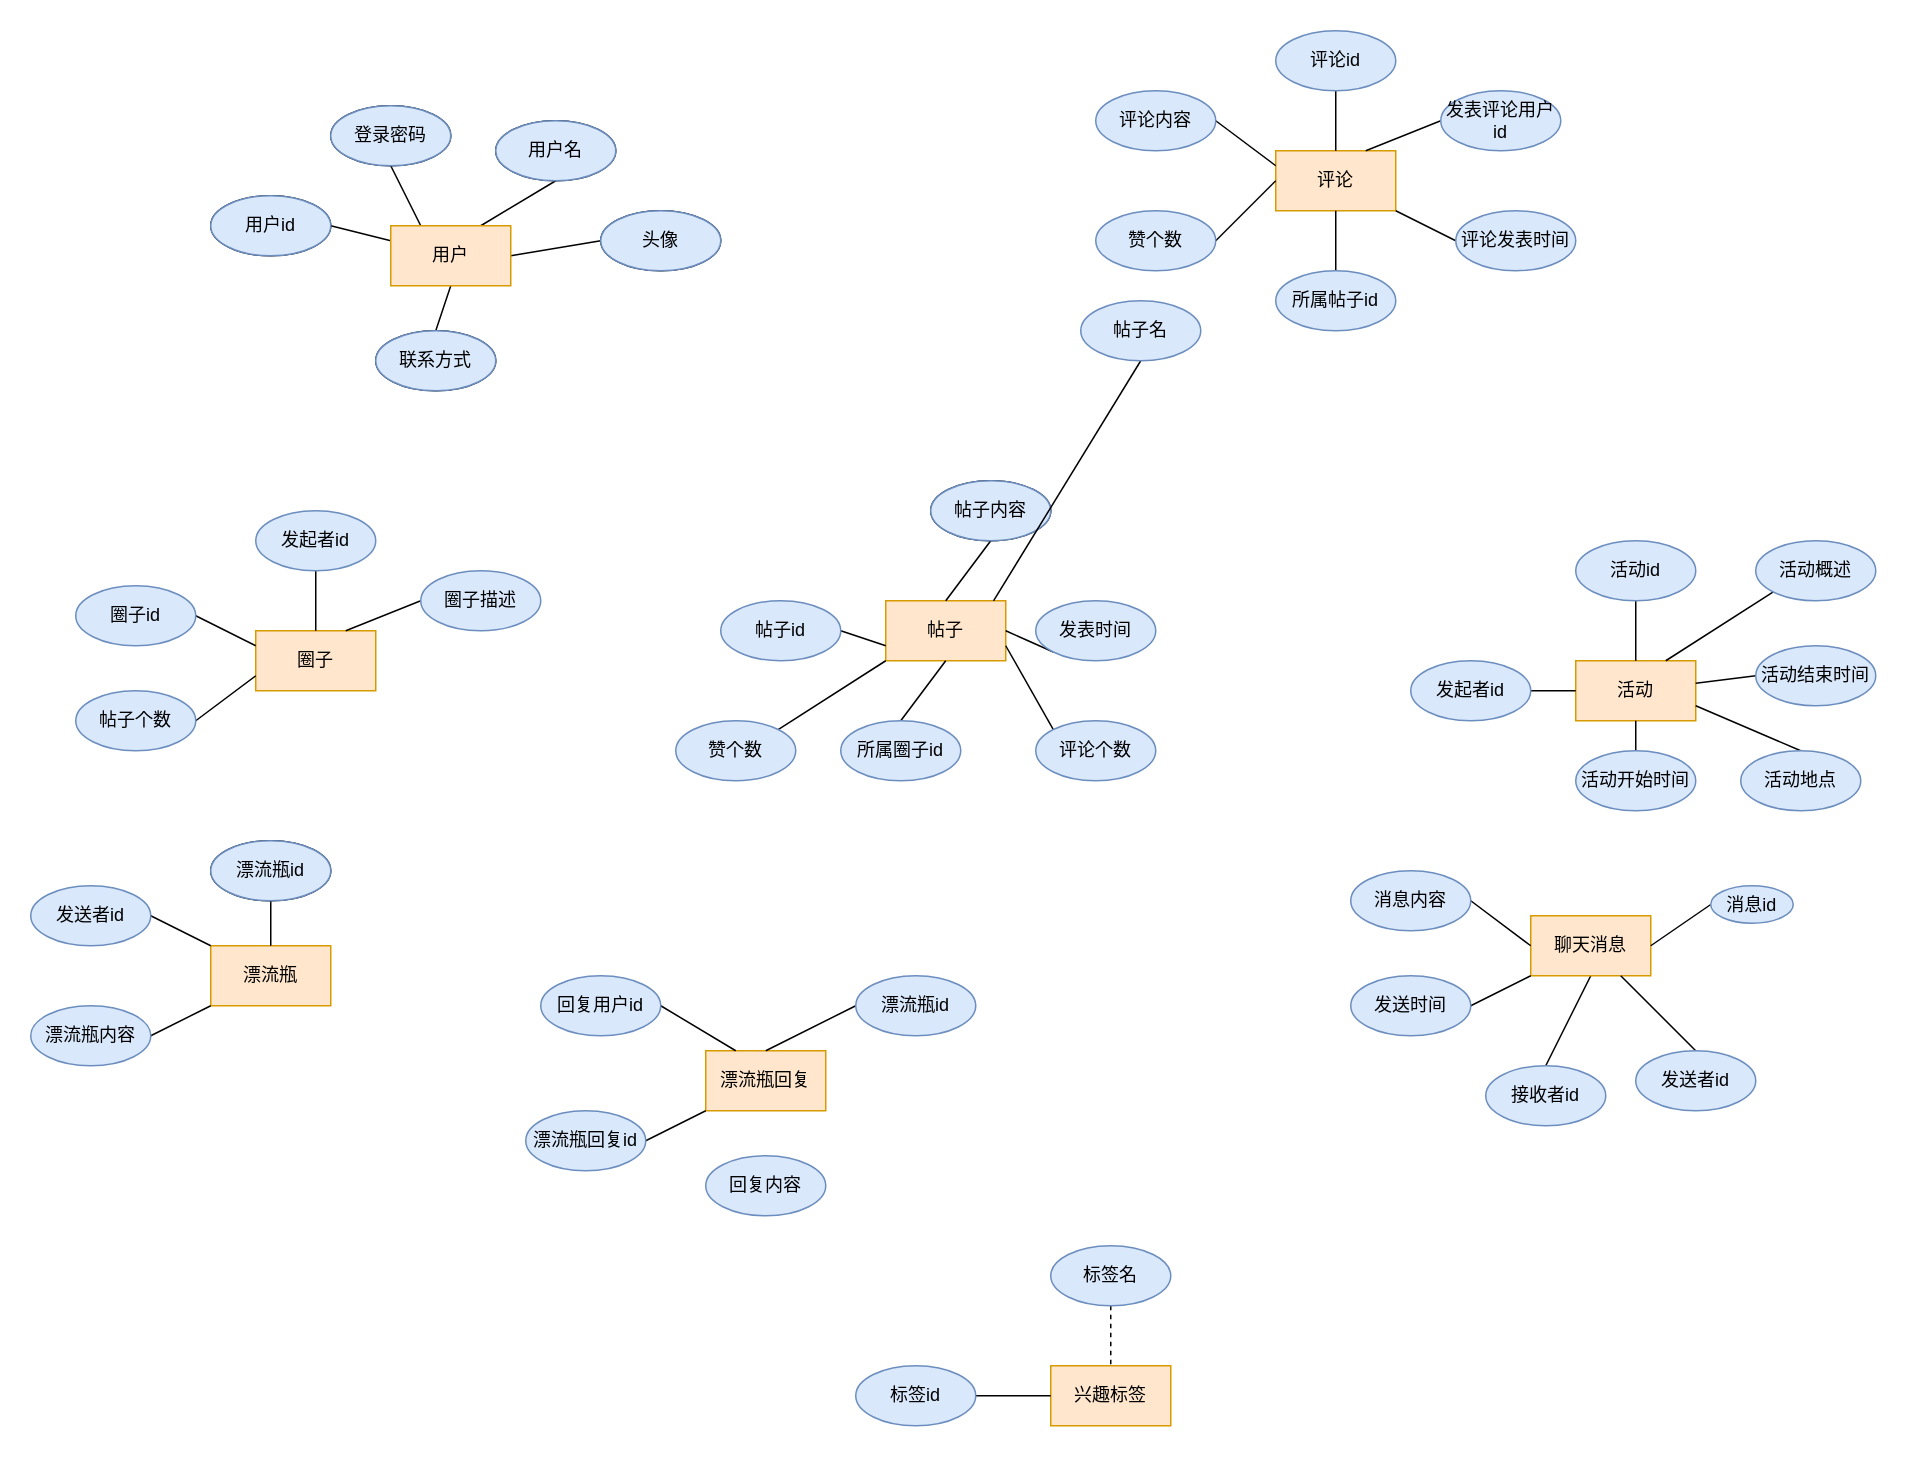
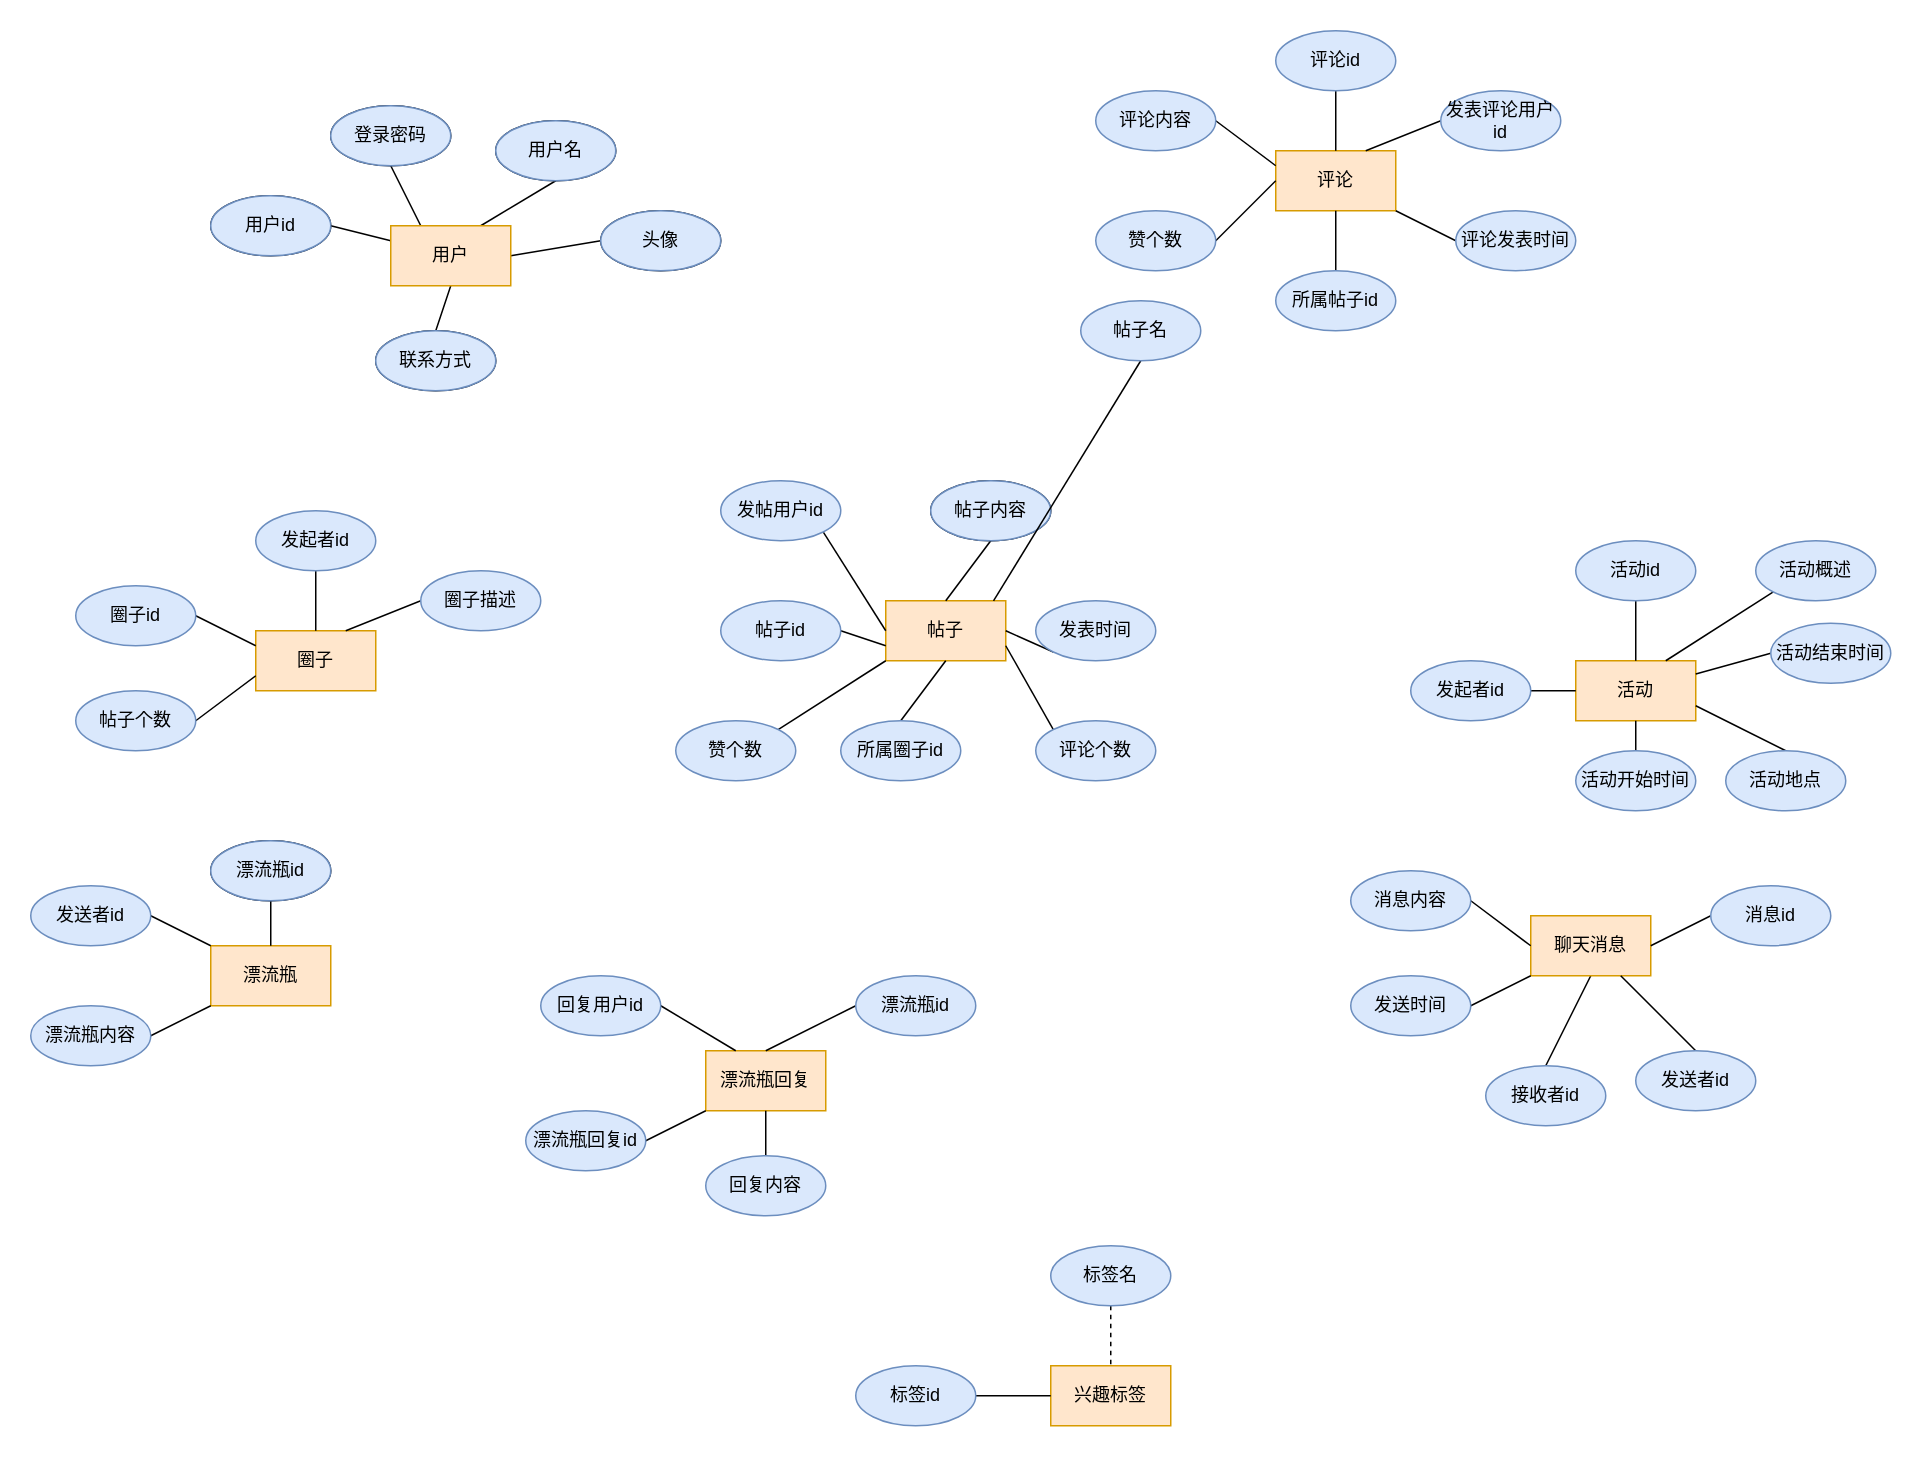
+ <mxCell id="26" value="发帖用户id" style="ellipse;whiteSpace=wrap;html=1;fillColor=#dae8fc;strokeColor=#6c8ebf;" parent="1" vertex="1"><mxGeometry x="480" y="320" width="80" height="40" as="geometry" /></mxCell>
+ <mxCell id="25" style="edgeStyle=none;rounded=0;orthogonalLoop=1;jettySize=auto;html=1;exitX=1;exitY=1;exitDx=0;exitDy=0;entryX=0;entryY=0.5;entryDx=0;entryDy=0;endArrow=none;endFill=0;" edge="1" parent="1" source="26" target="17"><mxGeometry relative="1" as="geometry" /></mxCell>
- <mxCell id="79" value="活动结束时间" style="ellipse;whiteSpace=wrap;html=1;fillColor=#dae8fc;strokeColor=#6c8ebf;" parent="1" vertex="1"><mxGeometry x="1170" y="430" width="80" height="40" as="geometry" /></mxCell>
+ <mxCell id="79" value="活动结束时间" style="ellipse;whiteSpace=wrap;html=1;fillColor=#dae8fc;strokeColor=#6c8ebf;" parent="1" vertex="1"><mxGeometry x="1180" y="415" width="80" height="40" as="geometry" /></mxCell>
- <mxCell id="97" value="活动地点" style="ellipse;whiteSpace=wrap;html=1;fillColor=#dae8fc;strokeColor=#6c8ebf;" parent="1" vertex="1"><mxGeometry x="1160" y="500" width="80" height="40" as="geometry" /></mxCell>
+ <mxCell id="97" value="活动地点" style="ellipse;whiteSpace=wrap;html=1;fillColor=#dae8fc;strokeColor=#6c8ebf;" parent="1" vertex="1"><mxGeometry x="1150" y="500" width="80" height="40" as="geometry" /></mxCell>
- <mxCell id="90" value="消息id" style="ellipse;whiteSpace=wrap;html=1;fillColor=#dae8fc;strokeColor=#6c8ebf;" parent="1" vertex="1"><mxGeometry x="1140" y="590" width="55" height="25" as="geometry" /></mxCell>
+ <mxCell id="90" value="消息id" style="ellipse;whiteSpace=wrap;html=1;fillColor=#dae8fc;strokeColor=#6c8ebf;" parent="1" vertex="1"><mxGeometry x="1140" y="590" width="80" height="40" as="geometry" /></mxCell>
+ <mxCell id="60" style="edgeStyle=none;rounded=0;orthogonalLoop=1;jettySize=auto;html=1;exitX=0.5;exitY=0;exitDx=0;exitDy=0;entryX=0.5;entryY=1;entryDx=0;entryDy=0;endArrow=none;endFill=0;" edge="1" parent="1" source="61" target="55"><mxGeometry relative="1" as="geometry" /></mxCell>
